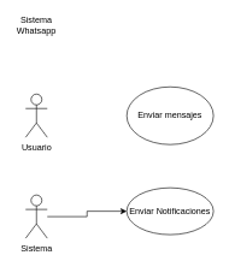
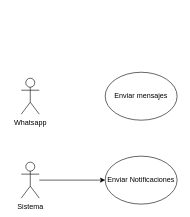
- <mxCell id="7" value="Sistema Whatsapp" style="text;html=1;strokeColor=none;fillColor=none;align=center;verticalAlign=middle;whiteSpace=wrap;rounded=0;" vertex="1" parent="1"><mxGeometry x="20" y="20" width="60" height="30" as="geometry" /></mxCell>
- <mxCell id="2" value="Usuario" style="shape=umlActor;verticalLabelPosition=bottom;verticalAlign=top;html=1;outlineConnect=0;" vertex="1" parent="1"><mxGeometry x="35" y="130" width="30" height="60" as="geometry" /></mxCell>
+ <mxCell id="2" value="Whatsapp" style="shape=umlActor;verticalLabelPosition=bottom;verticalAlign=top;html=1;outlineConnect=0;" vertex="1" parent="1"><mxGeometry x="35" y="130" width="30" height="60" as="geometry" /></mxCell>
- <mxCell id="6" value="Enviar Notificaciones" style="ellipse;whiteSpace=wrap;html=1;" vertex="1" parent="1"><mxGeometry x="175" y="260" width="120" height="65" as="geometry" /></mxCell>
+ <mxCell id="6" value="Enviar Notificaciones" style="ellipse;whiteSpace=wrap;html=1;" vertex="1" parent="1"><mxGeometry x="175" y="260" width="120" height="80" as="geometry" /></mxCell>
